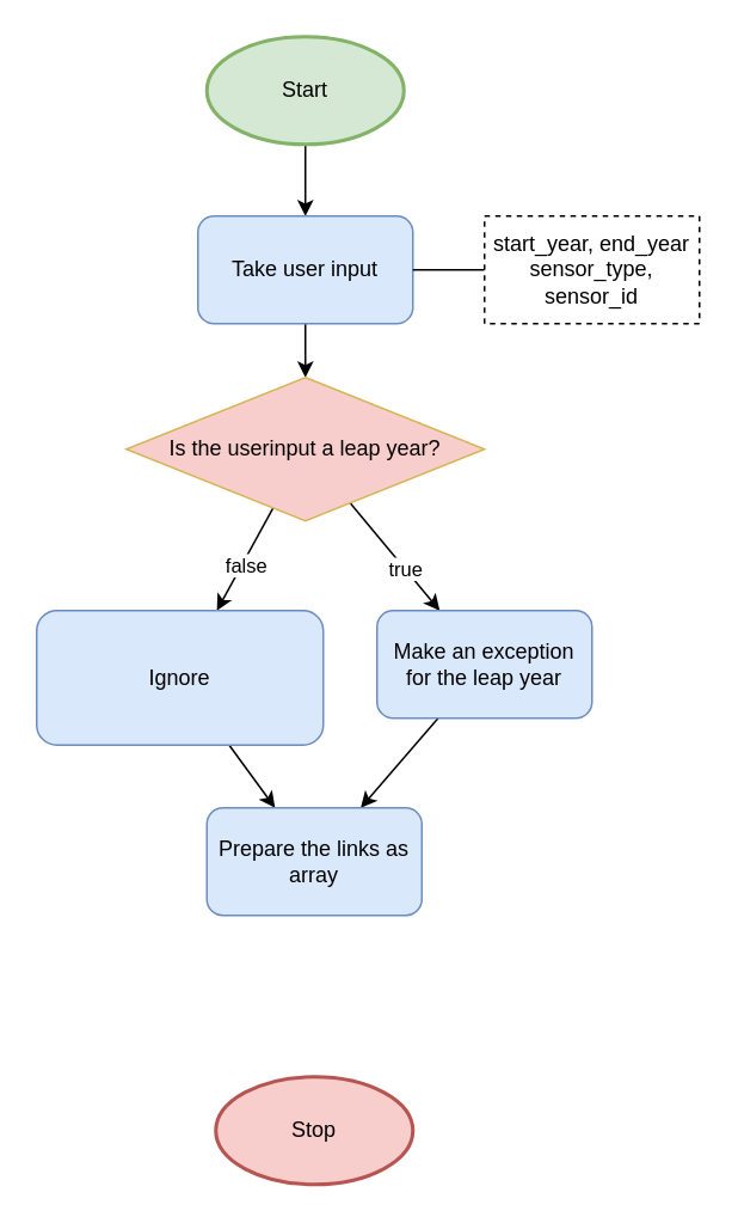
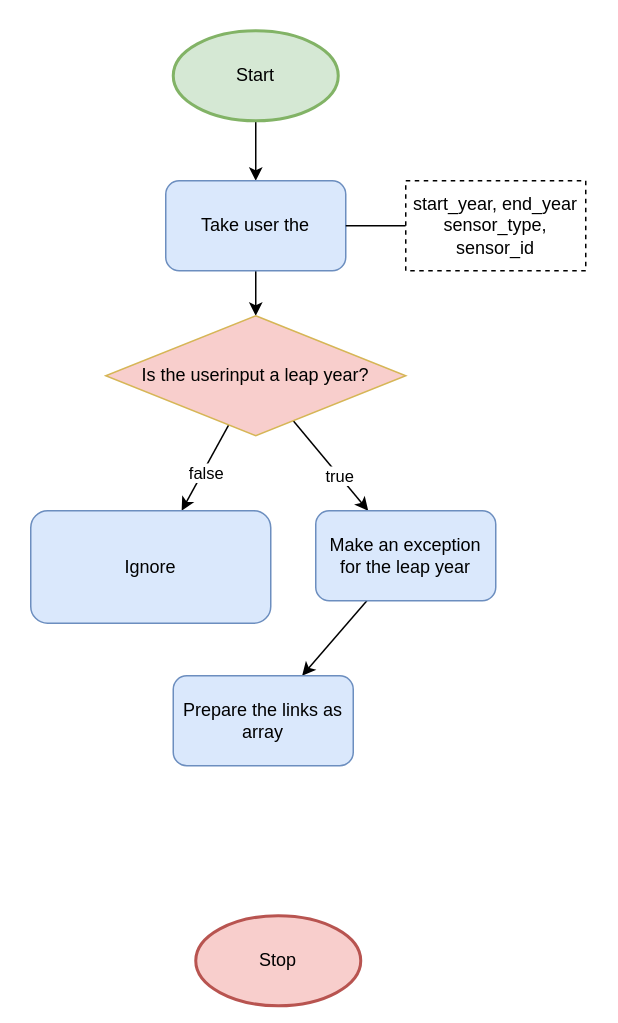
- <mxCell id="5" value="Take user input" style="rounded=1;whiteSpace=wrap;html=1;fillColor=#dae8fc;strokeColor=#6c8ebf;" vertex="1" parent="1"><mxGeometry x="110" y="120" width="120" height="60" as="geometry" /></mxCell>
+ <mxCell id="5" value="Take user the" style="rounded=1;whiteSpace=wrap;html=1;fillColor=#dae8fc;strokeColor=#6c8ebf;" vertex="1" parent="1"><mxGeometry x="110" y="120" width="120" height="60" as="geometry" /></mxCell>
- <mxCell id="13" style="edgeStyle=none;html=1;endArrow=classic;endFill=1;" edge="1" parent="1" source="14" target="17"><mxGeometry relative="1" as="geometry" /></mxCell>
- <mxCell id="18" value="Stop" style="strokeWidth=2;html=1;shape=mxgraph.flowchart.start_1;whiteSpace=wrap;fillColor=#f8cecc;strokeColor=#b85450;" vertex="1" parent="1"><mxGeometry x="120" y="600" width="110" height="60" as="geometry" /></mxCell>
+ <mxCell id="18" value="Stop" style="strokeWidth=2;html=1;shape=mxgraph.flowchart.start_1;whiteSpace=wrap;fillColor=#f8cecc;strokeColor=#b85450;" vertex="1" parent="1"><mxGeometry x="130" y="610" width="110" height="60" as="geometry" /></mxCell>
